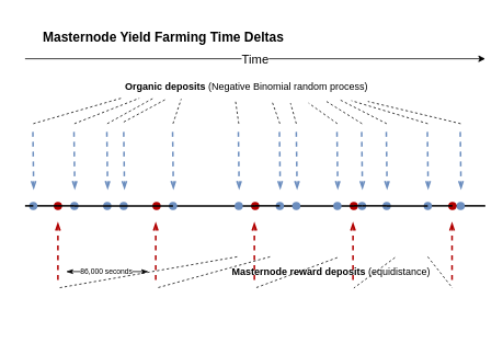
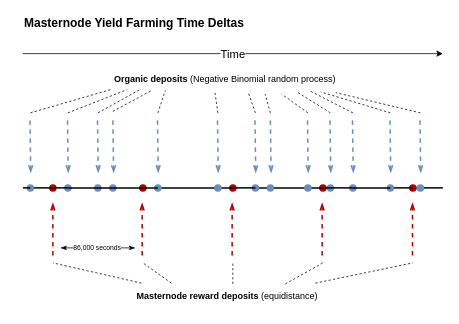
- <mxCell id="53" value="&lt;font style=&quot;font-size: 16px;&quot;&gt;Masternode Yield Farming Time Deltas&amp;nbsp;&lt;/font&gt;" style="text;html=1;strokeColor=none;fillColor=none;align=left;verticalAlign=middle;whiteSpace=wrap;rounded=0;fontSize=12;fontStyle=1" vertex="1" parent="1"><mxGeometry x="50" y="35" width="370" height="20" as="geometry" /></mxCell>
+ <mxCell id="53" value="&lt;font style=&quot;font-size: 16px;&quot;&gt;Masternode Yield Farming Time Deltas&amp;nbsp;&lt;/font&gt;" style="text;html=1;strokeColor=none;fillColor=none;align=left;verticalAlign=middle;whiteSpace=wrap;rounded=0;fontSize=12;fontStyle=1" vertex="1" parent="1"><mxGeometry x="30" y="20" width="370" height="20" as="geometry" /></mxCell>
- <mxCell id="54" value="&lt;font style=&quot;font-size: 12px;&quot;&gt;&lt;b&gt;Masternode reward deposits&lt;/b&gt; (equidistance)&lt;/font&gt;" style="text;html=1;strokeColor=none;fillColor=none;align=left;verticalAlign=middle;whiteSpace=wrap;rounded=0;fontSize=9;" vertex="1" parent="1"><mxGeometry x="280" y="315" width="320" height="30" as="geometry" /></mxCell>
+ <mxCell id="54" value="&lt;font style=&quot;font-size: 12px;&quot;&gt;&lt;b&gt;Masternode reward deposits&lt;/b&gt; (equidistance)&lt;/font&gt;" style="text;html=1;strokeColor=none;fillColor=none;align=left;verticalAlign=middle;whiteSpace=wrap;rounded=0;fontSize=9;" vertex="1" parent="1"><mxGeometry x="180" y="380" width="320" height="30" as="geometry" /></mxCell>
